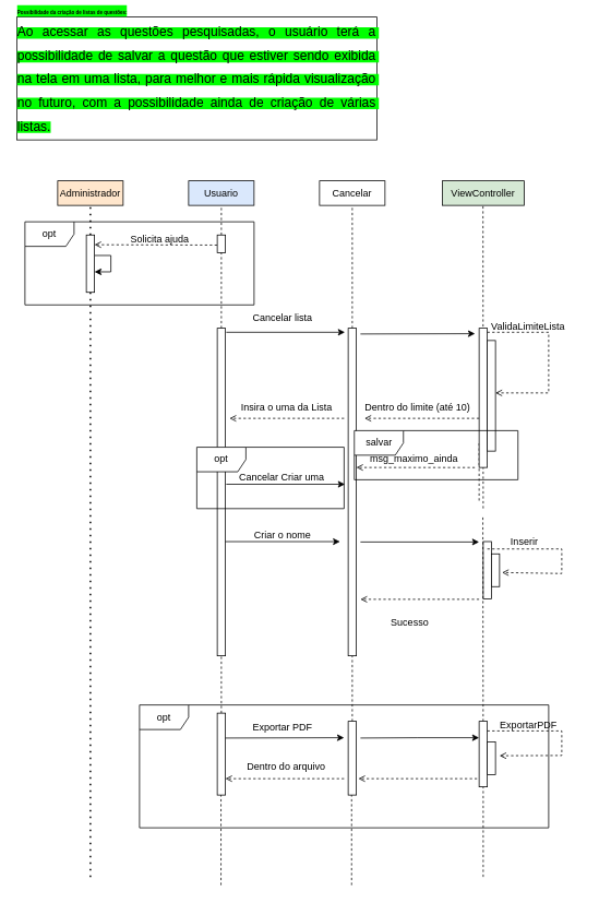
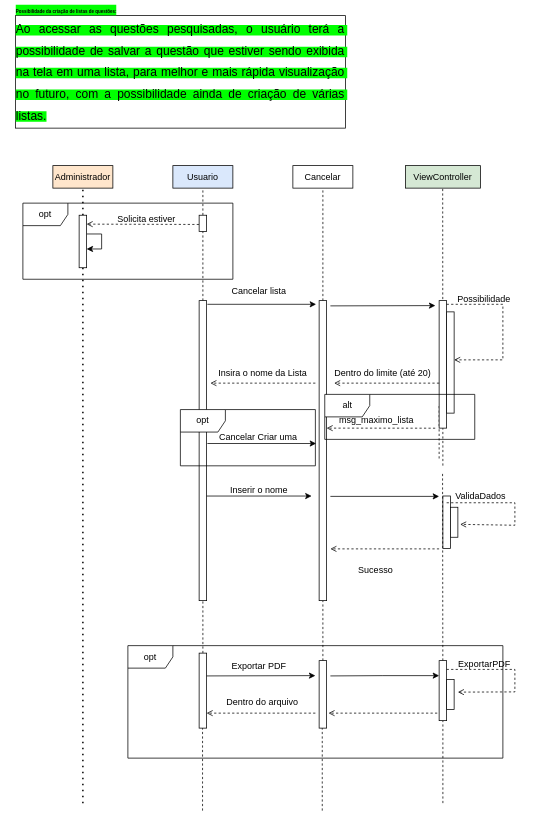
- <mxCell id="13" value="Solicita ajuda" style="text;html=1;align=center;verticalAlign=middle;whiteSpace=wrap;rounded=0;" parent="1" vertex="1"><mxGeometry x="130" y="274.43" width="130" height="33.41" as="geometry" /></mxCell>
+ <mxCell id="13" value="Solicita estiver" style="text;html=1;align=center;verticalAlign=middle;whiteSpace=wrap;rounded=0;" parent="1" vertex="1"><mxGeometry x="130" y="274.43" width="130" height="33.41" as="geometry" /></mxCell>
- <mxCell id="29" value="ValidaLimiteLista" style="text;html=1;align=center;verticalAlign=middle;whiteSpace=wrap;rounded=0;" vertex="1" parent="1"><mxGeometry x="580" y="381.59" width="130" height="33.41" as="geometry" /></mxCell>
+ <mxCell id="29" value="Possibilidade" style="text;html=1;align=center;verticalAlign=middle;whiteSpace=wrap;rounded=0;" vertex="1" parent="1"><mxGeometry x="580" y="381.59" width="130" height="33.41" as="geometry" /></mxCell>
- <mxCell id="33" value="Insira o uma da Lista" style="text;html=1;align=center;verticalAlign=middle;whiteSpace=wrap;rounded=0;" vertex="1" parent="1"><mxGeometry x="275" y="480" width="150" height="33.41" as="geometry" /></mxCell>
+ <mxCell id="33" value="Insira o nome da Lista" style="text;html=1;align=center;verticalAlign=middle;whiteSpace=wrap;rounded=0;" vertex="1" parent="1"><mxGeometry x="275" y="480" width="150" height="33.41" as="geometry" /></mxCell>
- <mxCell id="31" value="Dentro do limite (até 10)" style="text;html=1;align=center;verticalAlign=middle;whiteSpace=wrap;rounded=0;" vertex="1" parent="1"><mxGeometry x="435" y="480" width="150" height="33.41" as="geometry" /></mxCell>
+ <mxCell id="31" value="Dentro do limite (até 20)" style="text;html=1;align=center;verticalAlign=middle;whiteSpace=wrap;rounded=0;" vertex="1" parent="1"><mxGeometry x="435" y="480" width="150" height="33.41" as="geometry" /></mxCell>
- <mxCell id="38" value="salvar" style="shape=umlFrame;whiteSpace=wrap;html=1;pointerEvents=0;" vertex="1" parent="1"><mxGeometry x="432.5" y="525" width="200" height="60" as="geometry" /></mxCell>
+ <mxCell id="38" value="alt" style="shape=umlFrame;whiteSpace=wrap;html=1;pointerEvents=0;" vertex="1" parent="1"><mxGeometry x="432.5" y="525" width="200" height="60" as="geometry" /></mxCell>
- <mxCell id="46" value="&lt;b style=&quot;font-weight:normal;&quot; id=&quot;docs-internal-guid-245c9a75-7fff-a788-f105-0794429abbf5&quot;&gt;&lt;span style=&quot;font-family: Arial, sans-serif; color: rgb(0, 0, 0); background-color: transparent; font-weight: 400; font-style: normal; font-variant: normal; text-decoration: none; vertical-align: baseline; white-space: pre-wrap;&quot;&gt;&lt;font&gt;msg_maximo_ainda&lt;/font&gt;&lt;/span&gt;&lt;/b&gt;" style="text;whiteSpace=wrap;html=1;" vertex="1" parent="1"><mxGeometry x="450" y="545.25" width="165" height="20" as="geometry" /></mxCell>
+ <mxCell id="46" value="&lt;b style=&quot;font-weight:normal;&quot; id=&quot;docs-internal-guid-245c9a75-7fff-a788-f105-0794429abbf5&quot;&gt;&lt;span style=&quot;font-family: Arial, sans-serif; color: rgb(0, 0, 0); background-color: transparent; font-weight: 400; font-style: normal; font-variant: normal; text-decoration: none; vertical-align: baseline; white-space: pre-wrap;&quot;&gt;&lt;font&gt;msg_maximo_lista&lt;/font&gt;&lt;/span&gt;&lt;/b&gt;" style="text;whiteSpace=wrap;html=1;" vertex="1" parent="1"><mxGeometry x="450" y="545.25" width="165" height="20" as="geometry" /></mxCell>
- <mxCell id="34" value="Criar o nome" style="text;html=1;align=center;verticalAlign=middle;whiteSpace=wrap;rounded=0;" vertex="1" parent="1"><mxGeometry x="280" y="636.59" width="130" height="33.41" as="geometry" /></mxCell>
+ <mxCell id="34" value="Inserir o nome" style="text;html=1;align=center;verticalAlign=middle;whiteSpace=wrap;rounded=0;" vertex="1" parent="1"><mxGeometry x="280" y="636.59" width="130" height="33.41" as="geometry" /></mxCell>
- <mxCell id="42" value="Inserir" style="text;html=1;align=center;verticalAlign=middle;resizable=0;points=[];autosize=1;strokeColor=none;fillColor=none;" vertex="1" parent="1"><mxGeometry x="595" y="646" width="90" height="30" as="geometry" /></mxCell>
+ <mxCell id="42" value="ValidaDados" style="text;html=1;align=center;verticalAlign=middle;resizable=0;points=[];autosize=1;strokeColor=none;fillColor=none;" vertex="1" parent="1"><mxGeometry x="595" y="646" width="90" height="30" as="geometry" /></mxCell>
